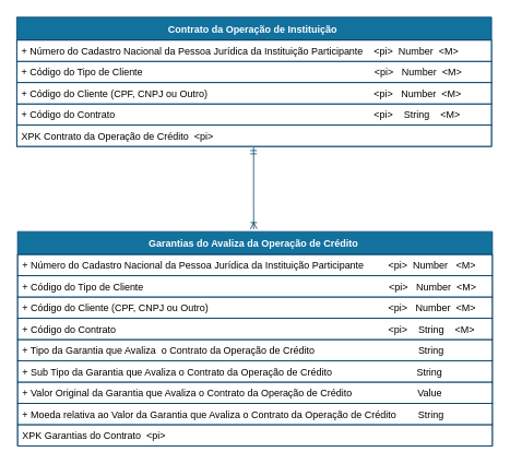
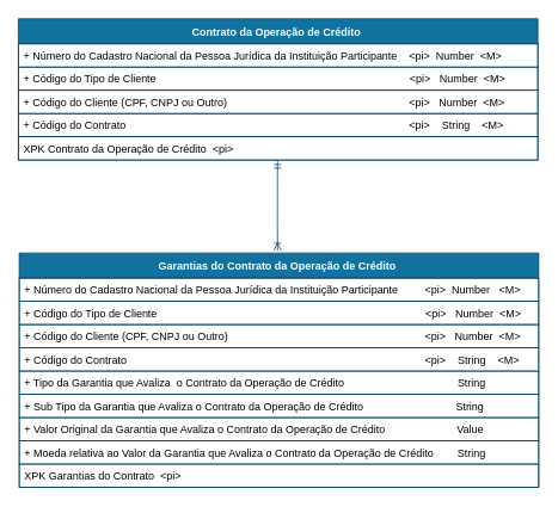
- <mxCell id="3" value="Contrato da Operação de Instituição " style="swimlane;fontStyle=1;childLayout=stackLayout;horizontal=1;startSize=28;horizontalStack=0;resizeParent=1;resizeParentMax=0;resizeLast=0;collapsible=1;marginBottom=0;rounded=0;shadow=0;comic=0;sketch=0;align=center;html=0;autosize=1;fillColor=#13719E;strokeColor=#003F66;fontColor=#FFFFFF;" parent="1" vertex="1"><mxGeometry x="20" y="20" width="580" height="158" as="geometry" /></mxCell>
+ <mxCell id="3" value="Contrato da Operação de Crédito " style="swimlane;fontStyle=1;childLayout=stackLayout;horizontal=1;startSize=28;horizontalStack=0;resizeParent=1;resizeParentMax=0;resizeLast=0;collapsible=1;marginBottom=0;rounded=0;shadow=0;comic=0;sketch=0;align=center;html=0;autosize=1;fillColor=#13719E;strokeColor=#003F66;fontColor=#FFFFFF;" parent="1" vertex="1"><mxGeometry x="20" y="20" width="580" height="158" as="geometry" /></mxCell>
- <mxCell id="9" value="Garantias do Avaliza da Operação de Crédito " style="swimlane;fontStyle=1;childLayout=stackLayout;horizontal=1;startSize=28;horizontalStack=0;resizeParent=1;resizeParentMax=0;resizeLast=0;collapsible=1;marginBottom=0;rounded=0;shadow=0;comic=0;sketch=0;align=center;html=0;autosize=1;fillColor=#13719E;strokeColor=#003F66;fontColor=#FFFFFF;" parent="1" vertex="1"><mxGeometry x="21" y="282" width="580" height="262" as="geometry" /></mxCell>
+ <mxCell id="9" value="Garantias do Contrato da Operação de Crédito " style="swimlane;fontStyle=1;childLayout=stackLayout;horizontal=1;startSize=28;horizontalStack=0;resizeParent=1;resizeParentMax=0;resizeLast=0;collapsible=1;marginBottom=0;rounded=0;shadow=0;comic=0;sketch=0;align=center;html=0;autosize=1;fillColor=#13719E;strokeColor=#003F66;fontColor=#FFFFFF;" parent="1" vertex="1"><mxGeometry x="21" y="282" width="580" height="262" as="geometry" /></mxCell>
